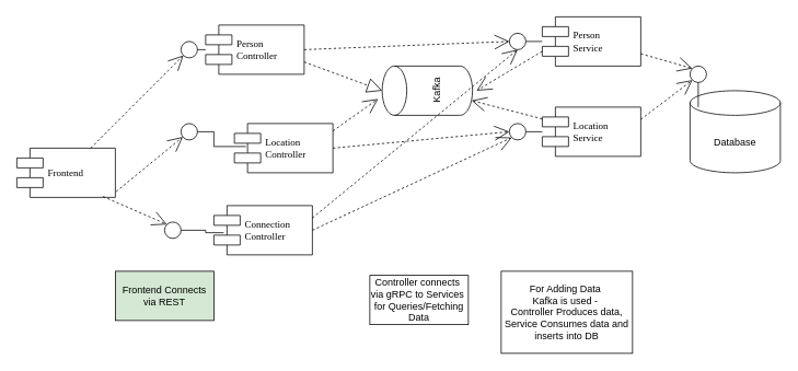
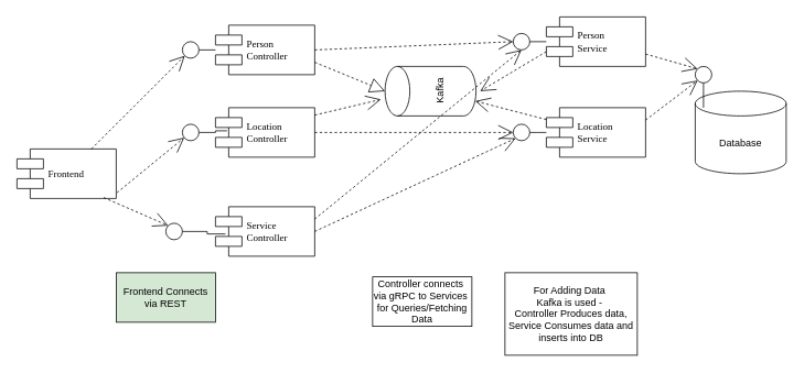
- <mxCell id="2" value="Person&amp;nbsp;&lt;br&gt;Controller" style="shape=component;align=left;spacingLeft=36;rounded=0;shadow=0;comic=0;labelBackgroundColor=none;strokeWidth=1;fontFamily=Verdana;fontSize=12;html=1;" parent="1" vertex="1"><mxGeometry x="250" y="30" width="120" height="60" as="geometry" /></mxCell>
+ <mxCell id="2" value="Person&amp;nbsp;&lt;br&gt;Controller" style="shape=component;align=left;spacingLeft=36;rounded=0;shadow=0;comic=0;labelBackgroundColor=none;strokeWidth=1;fontFamily=Verdana;fontSize=12;html=1;" parent="1" vertex="1"><mxGeometry x="260" y="30" width="120" height="60" as="geometry" /></mxCell>
- <mxCell id="4" value="Location&lt;br&gt;Controller" style="shape=component;align=left;spacingLeft=36;rounded=0;shadow=0;comic=0;labelBackgroundColor=none;strokeWidth=1;fontFamily=Verdana;fontSize=12;html=1;" parent="1" vertex="1"><mxGeometry x="285" y="150" width="120" height="60" as="geometry" /></mxCell>
+ <mxCell id="4" value="Location&lt;br&gt;Controller" style="shape=component;align=left;spacingLeft=36;rounded=0;shadow=0;comic=0;labelBackgroundColor=none;strokeWidth=1;fontFamily=Verdana;fontSize=12;html=1;" parent="1" vertex="1"><mxGeometry x="260" y="130" width="120" height="60" as="geometry" /></mxCell>
- <mxCell id="11" value="Connection&lt;br&gt;Controller" style="shape=component;align=left;spacingLeft=36;rounded=0;shadow=0;comic=0;labelBackgroundColor=none;strokeWidth=1;fontFamily=Verdana;fontSize=12;html=1;" vertex="1" parent="1"><mxGeometry x="260" y="250" width="120" height="60" as="geometry" /></mxCell>
+ <mxCell id="11" value="Service&lt;br&gt;Controller" style="shape=component;align=left;spacingLeft=36;rounded=0;shadow=0;comic=0;labelBackgroundColor=none;strokeWidth=1;fontFamily=Verdana;fontSize=12;html=1;" vertex="1" parent="1"><mxGeometry x="260" y="250" width="120" height="60" as="geometry" /></mxCell>
